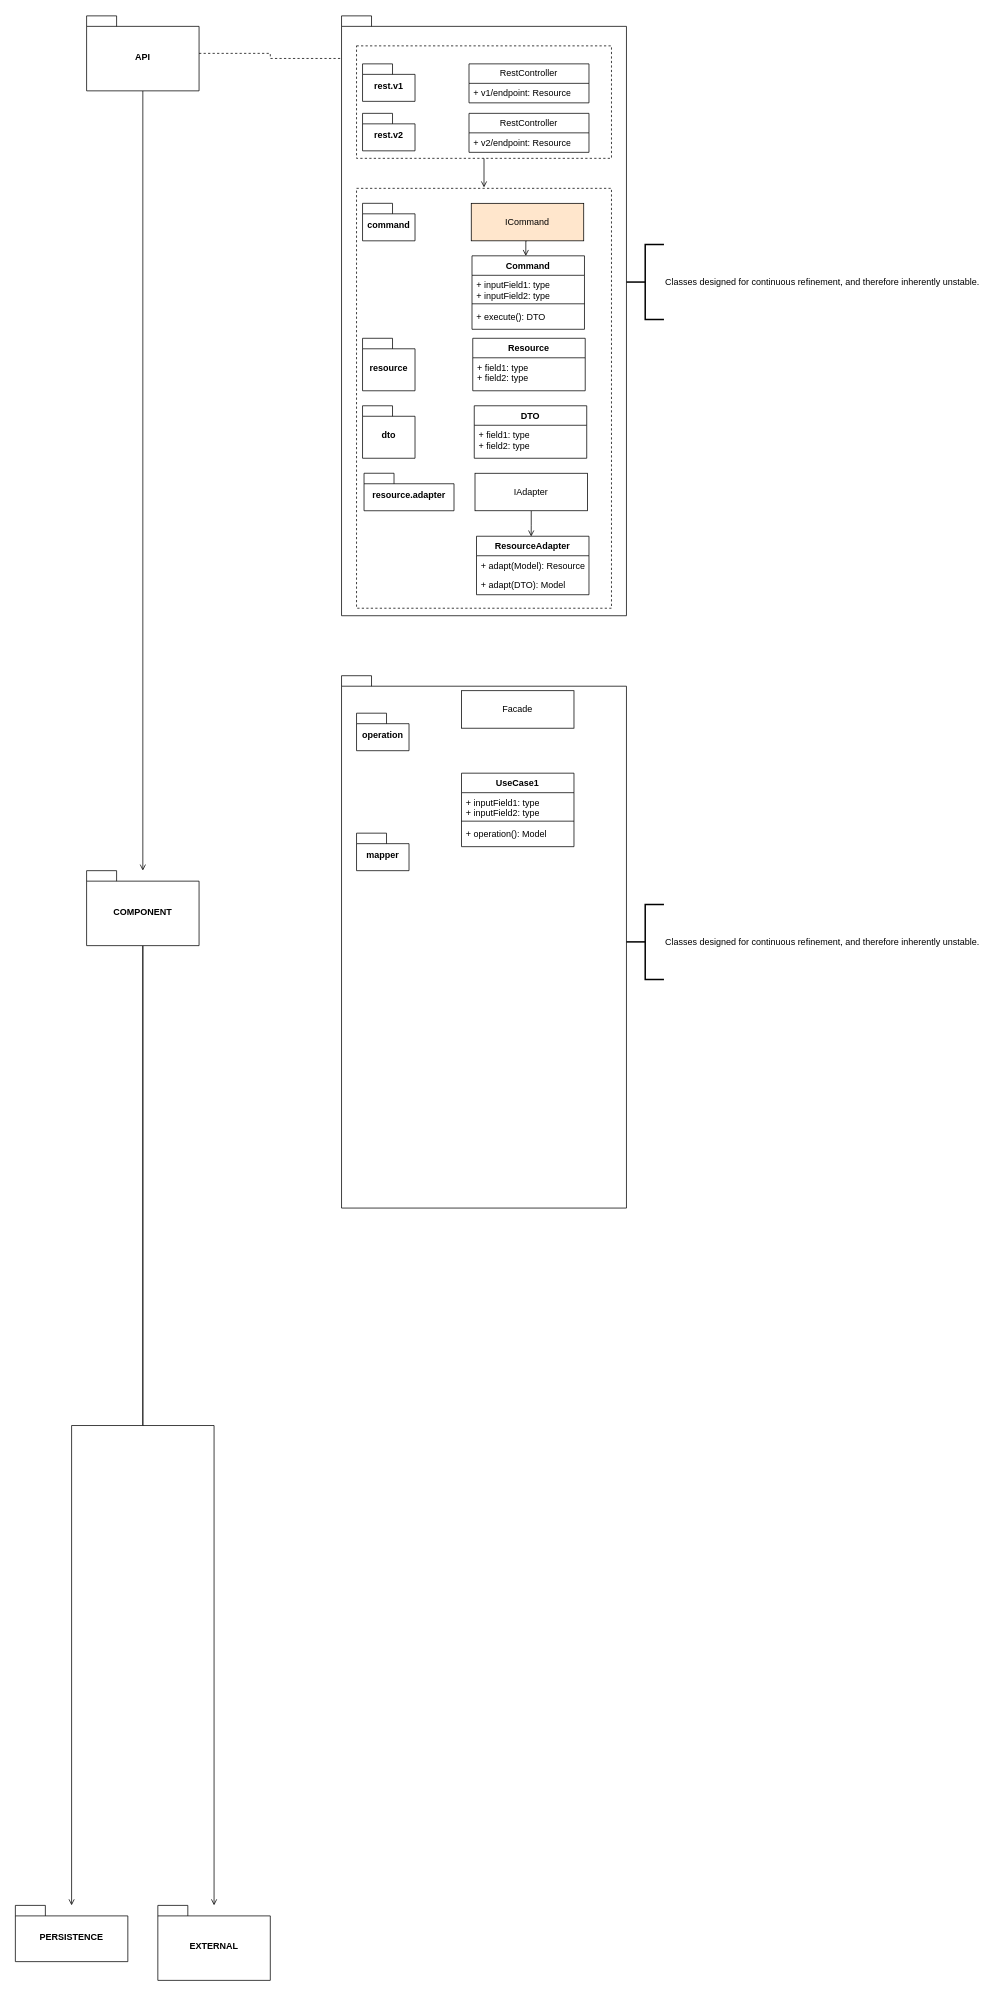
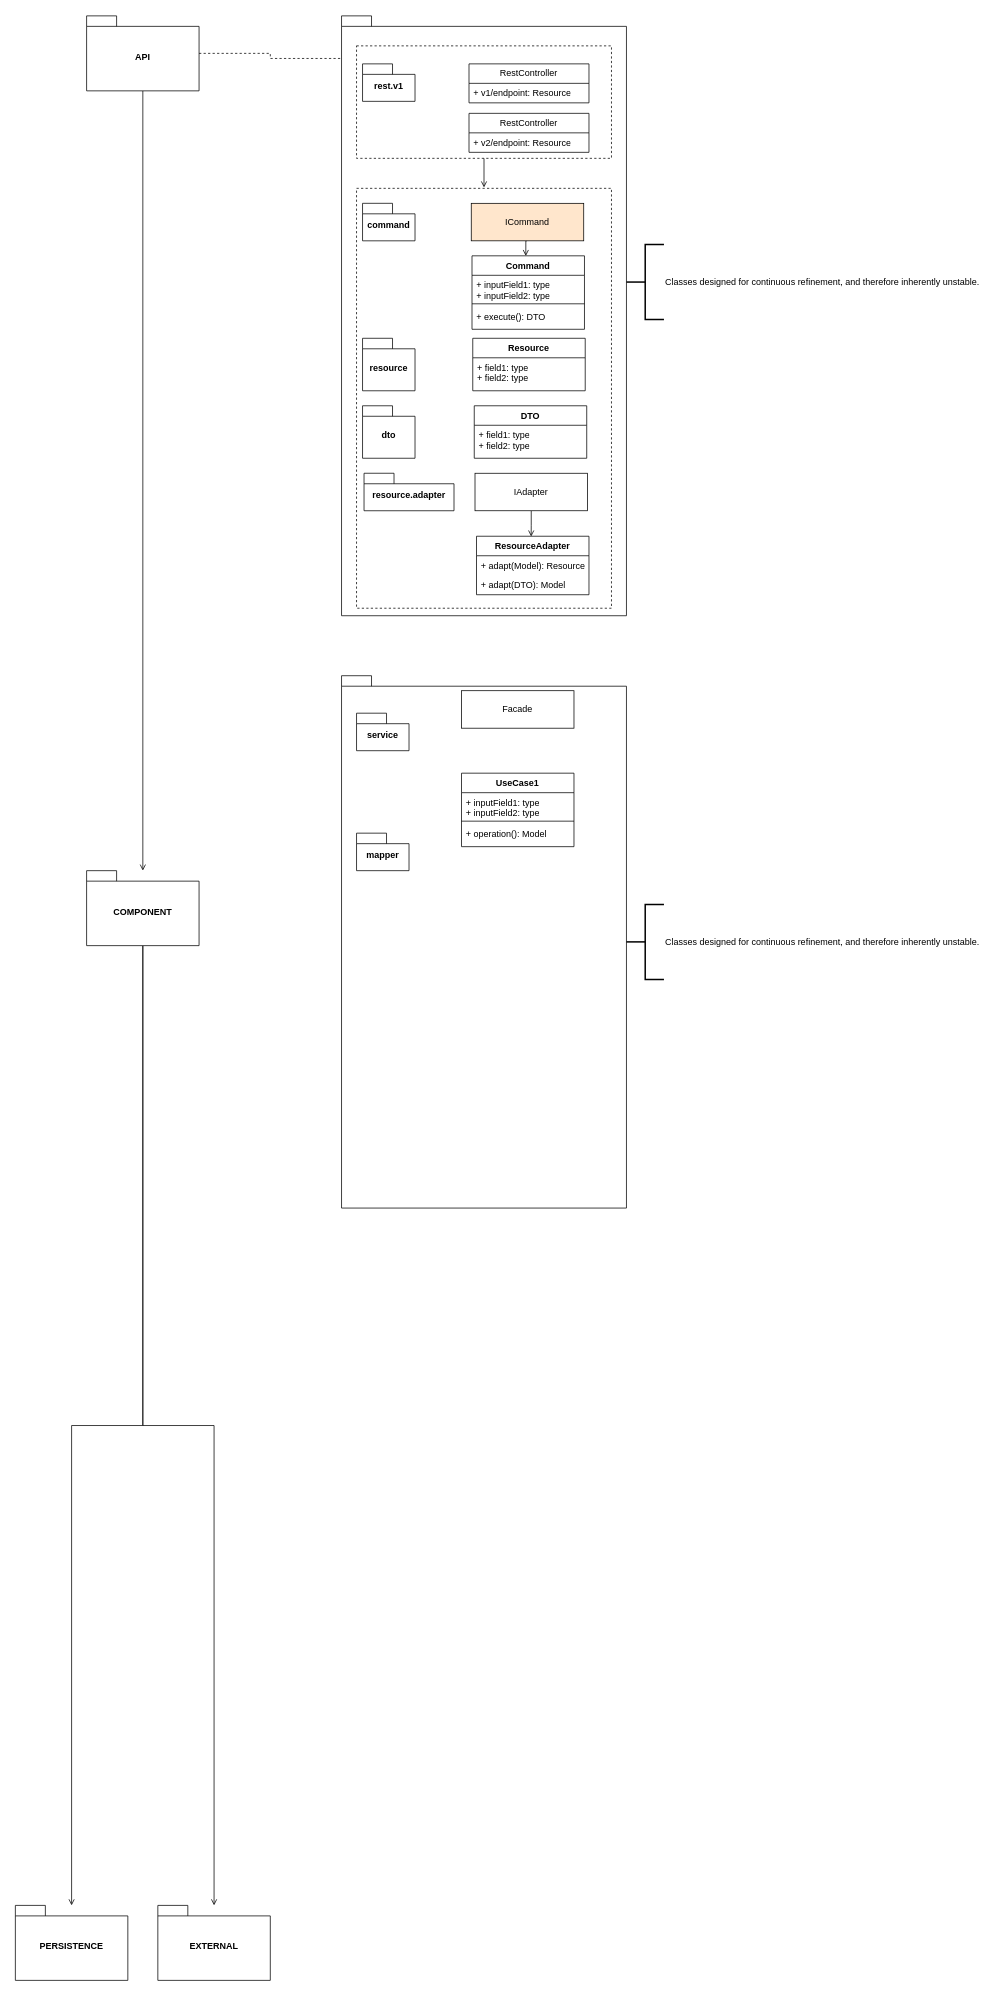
- <mxCell id="18" value="rest.v2" style="shape=folder;fontStyle=1;spacingTop=10;tabWidth=40;tabHeight=14;tabPosition=left;html=1;whiteSpace=wrap;" vertex="1" parent="1"><mxGeometry x="483" y="150" width="70" height="50" as="geometry" /></mxCell>
- <mxCell id="40" value="operation" style="shape=folder;fontStyle=1;spacingTop=10;tabWidth=40;tabHeight=14;tabPosition=left;html=1;whiteSpace=wrap;" vertex="1" parent="1"><mxGeometry x="475" y="950" width="70" height="50" as="geometry" /></mxCell>
+ <mxCell id="40" value="service" style="shape=folder;fontStyle=1;spacingTop=10;tabWidth=40;tabHeight=14;tabPosition=left;html=1;whiteSpace=wrap;" vertex="1" parent="1"><mxGeometry x="475" y="950" width="70" height="50" as="geometry" /></mxCell>
- <mxCell id="8" value="PERSISTENCE" style="shape=folder;fontStyle=1;spacingTop=10;tabWidth=40;tabHeight=14;tabPosition=left;html=1;whiteSpace=wrap;" vertex="1" parent="1"><mxGeometry x="20" y="2540" width="150" height="75" as="geometry" /></mxCell>
+ <mxCell id="8" value="PERSISTENCE" style="shape=folder;fontStyle=1;spacingTop=10;tabWidth=40;tabHeight=14;tabPosition=left;html=1;whiteSpace=wrap;" vertex="1" parent="1"><mxGeometry x="20" y="2540" width="150" height="100" as="geometry" /></mxCell>
